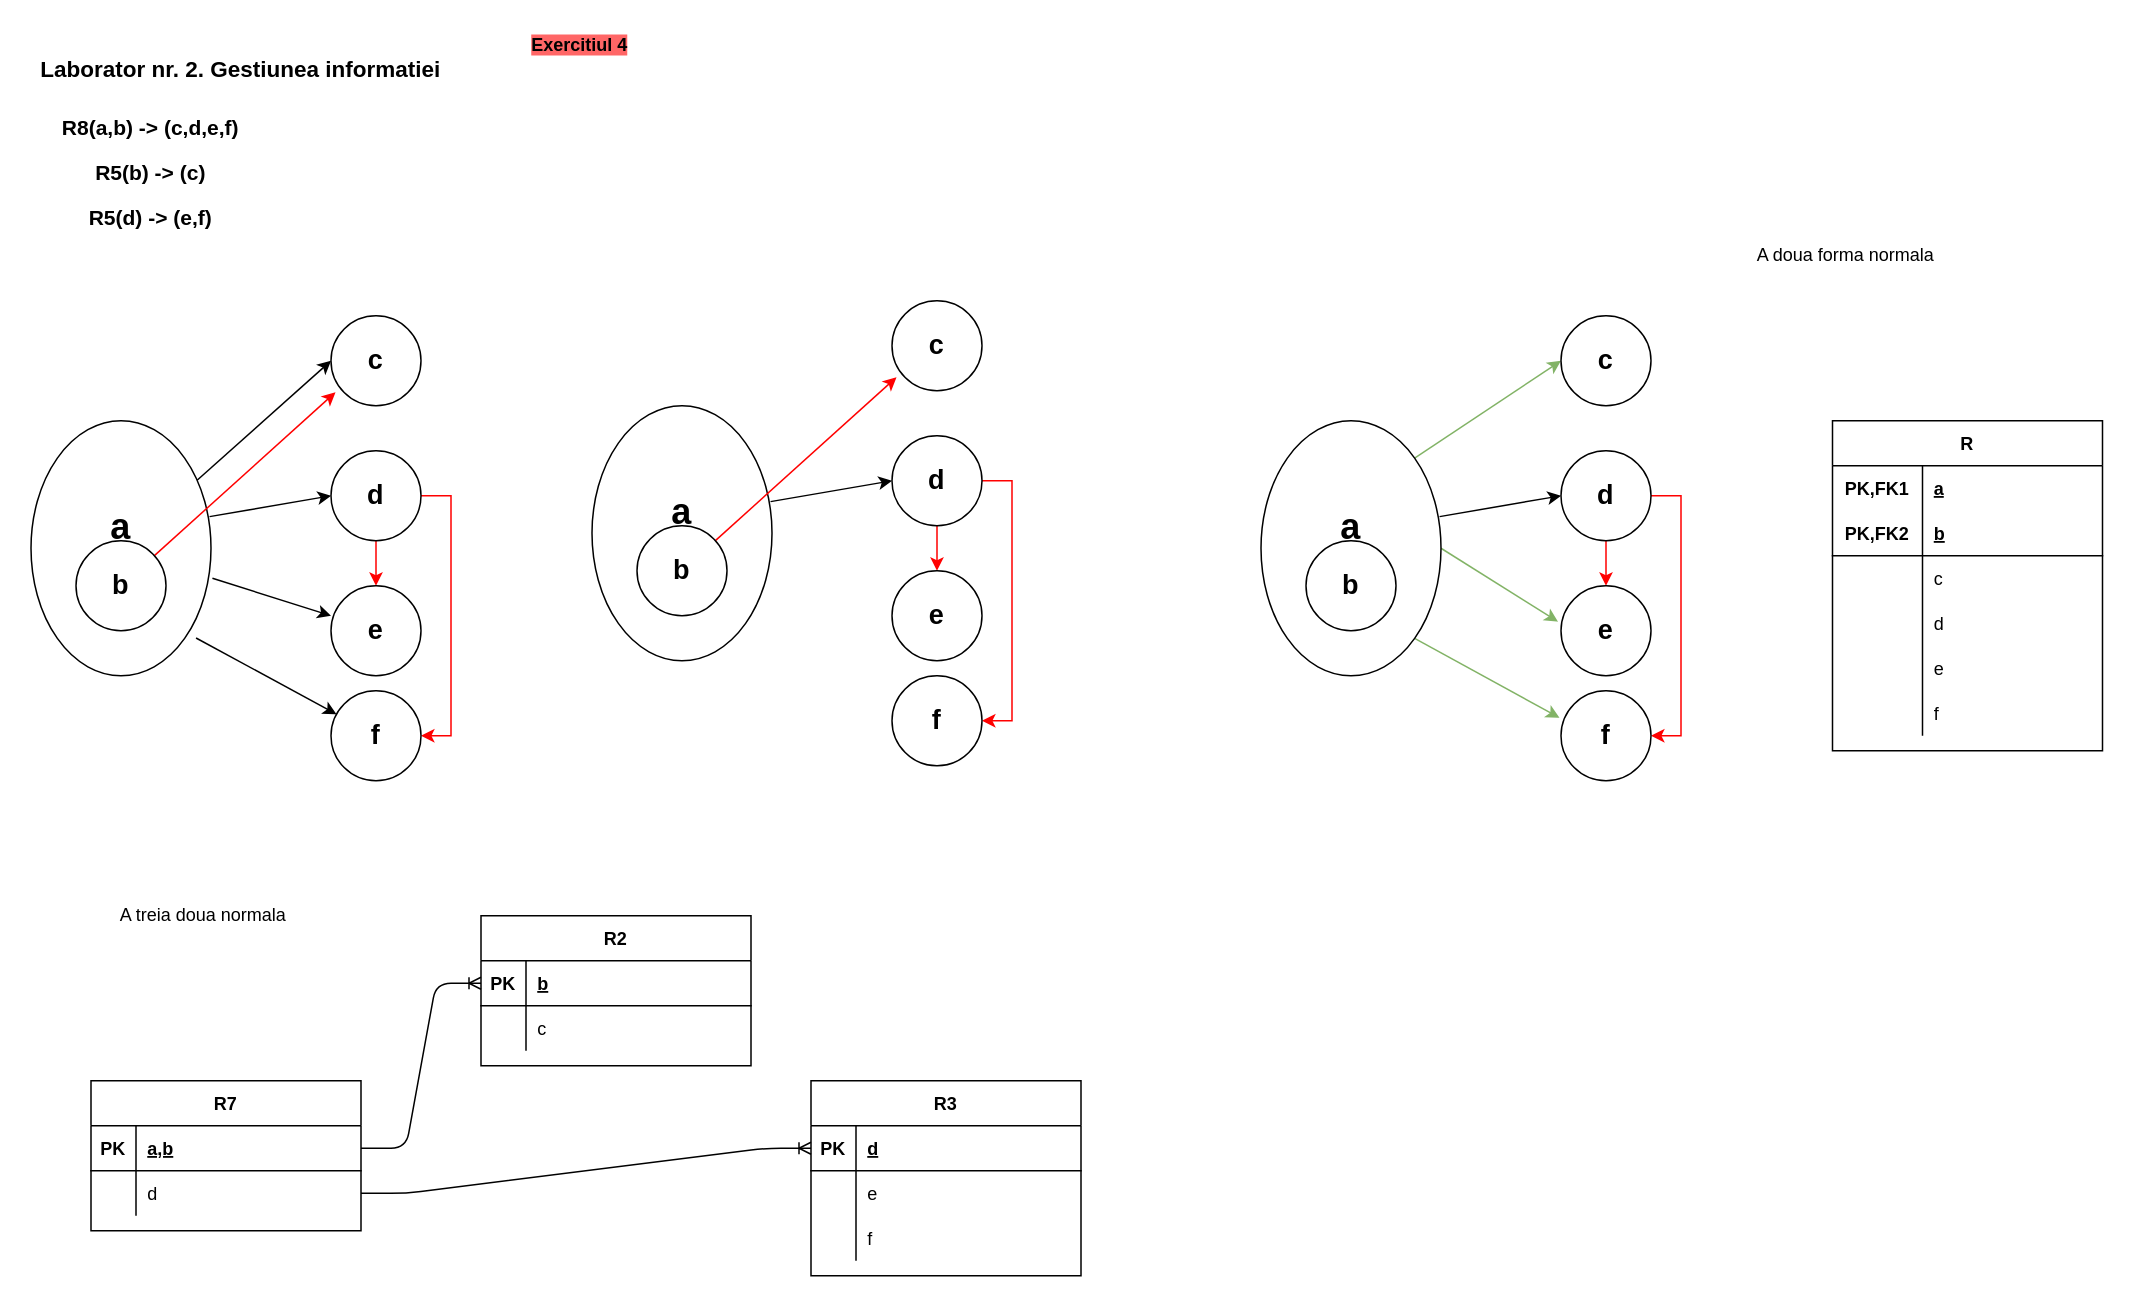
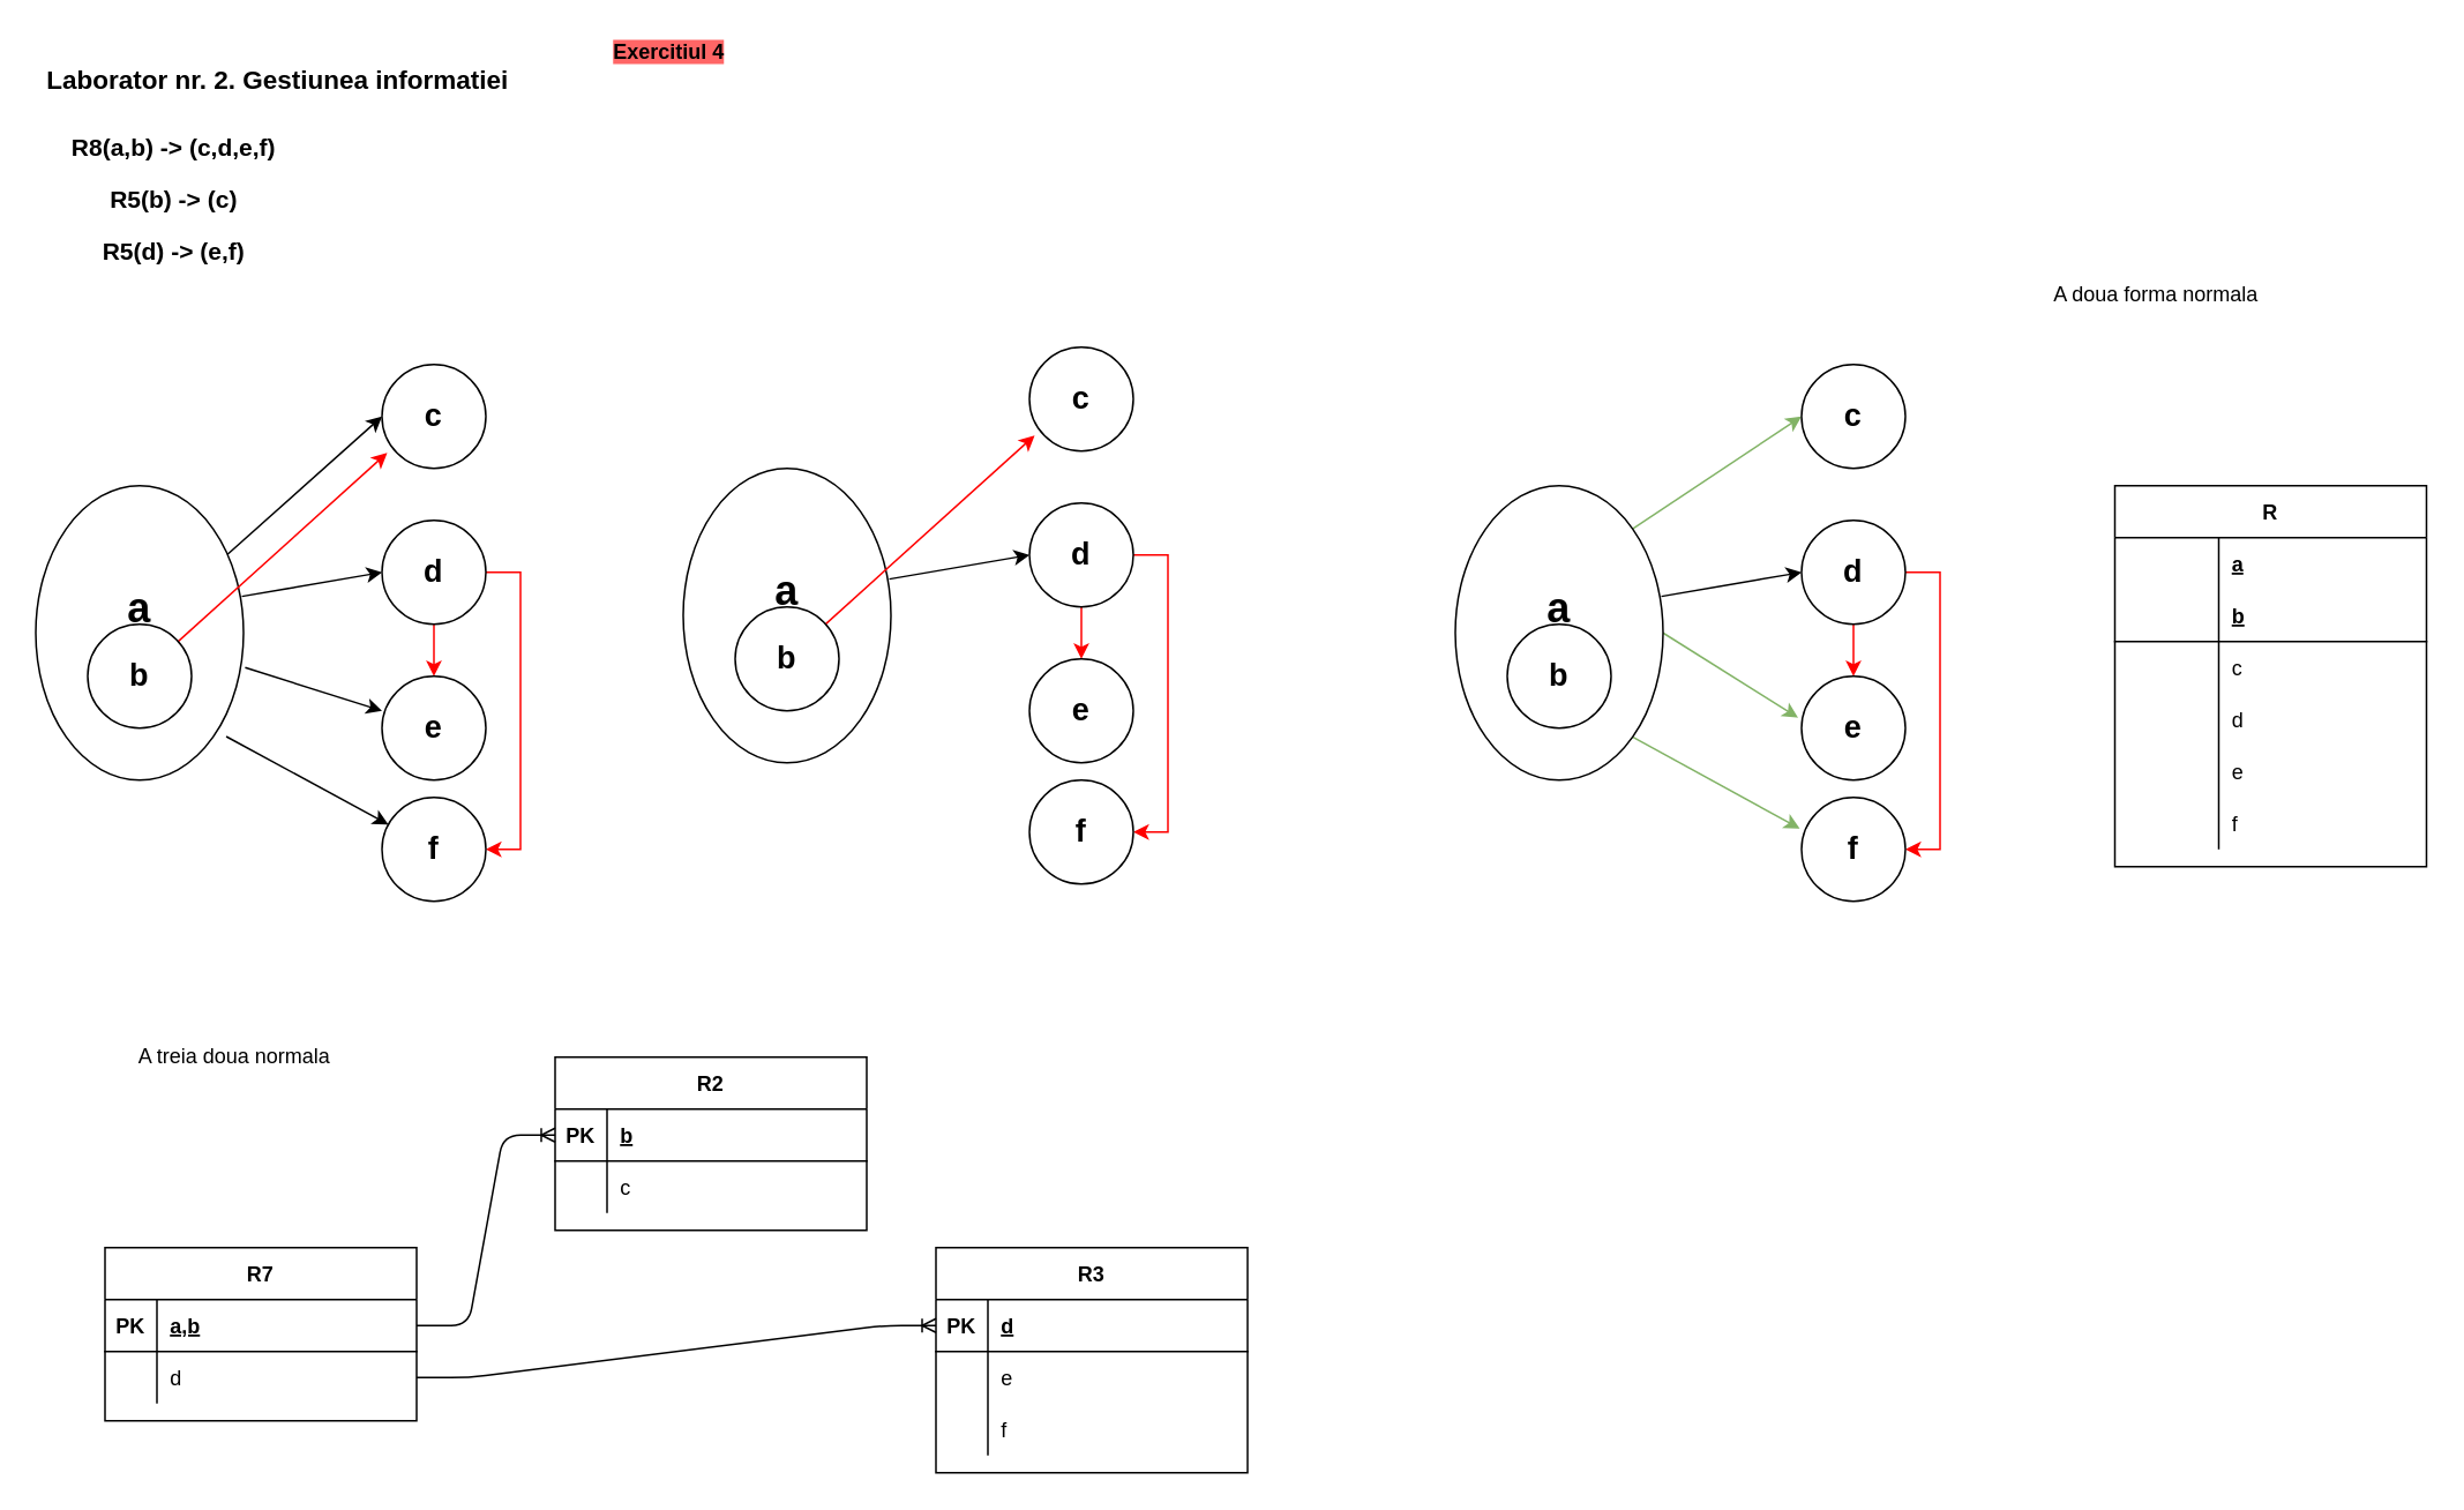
- <mxCell id="88" value="A doua forma normala" style="text;html=1;strokeColor=none;fillColor=none;align=center;verticalAlign=middle;whiteSpace=wrap;rounded=0;" parent="1" vertex="1"><mxGeometry x="1125" y="160" width="210" height="20" as="geometry" /></mxCell>
+ <mxCell id="88" value="A doua forma normala" style="text;html=1;strokeColor=none;fillColor=none;align=center;verticalAlign=middle;whiteSpace=wrap;rounded=0;" parent="1" vertex="1"><mxGeometry x="1140" y="160" width="210" height="20" as="geometry" /></mxCell>
- <mxCell id="68" value="PK,FK1" style="shape=partialRectangle;connectable=0;fillColor=none;top=0;left=0;bottom=0;right=0;fontStyle=1;overflow=hidden;" parent="67" vertex="1"><mxGeometry width="60" height="30" as="geometry" /></mxCell>
- <mxCell id="71" value="PK,FK2" style="shape=partialRectangle;connectable=0;fillColor=none;top=0;left=0;bottom=0;right=0;fontStyle=1;overflow=hidden;" parent="70" vertex="1"><mxGeometry width="60" height="30" as="geometry" /></mxCell>
